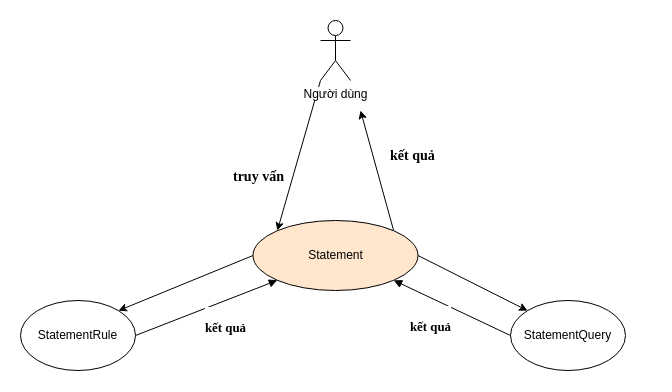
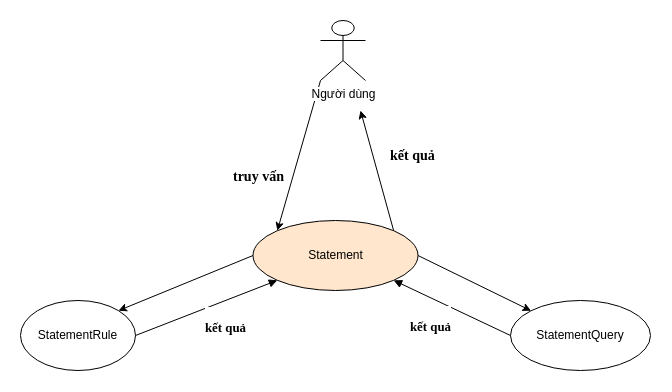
- <mxCell id="4" value="Người dùng" style="shape=umlActor;verticalLabelPosition=bottom;labelBackgroundColor=#ffffff;verticalAlign=top;html=1;" parent="1" vertex="1"><mxGeometry x="320" width="30" height="60" as="geometry" y="20" /></mxCell>
+ <mxCell id="4" value="Người dùng" style="shape=umlActor;verticalLabelPosition=bottom;labelBackgroundColor=#ffffff;verticalAlign=top;html=1;" parent="1" vertex="1"><mxGeometry x="320" y="20" width="45" height="60" as="geometry" /></mxCell>
- <mxCell id="10" value="StatementQuery" style="ellipse;whiteSpace=wrap;html=1;" parent="1" vertex="1"><mxGeometry x="510" y="300" width="115" height="70" as="geometry" /></mxCell>
+ <mxCell id="10" value="StatementQuery" style="ellipse;whiteSpace=wrap;html=1;" parent="1" vertex="1"><mxGeometry x="510" y="300" width="140" height="70" as="geometry" /></mxCell>
